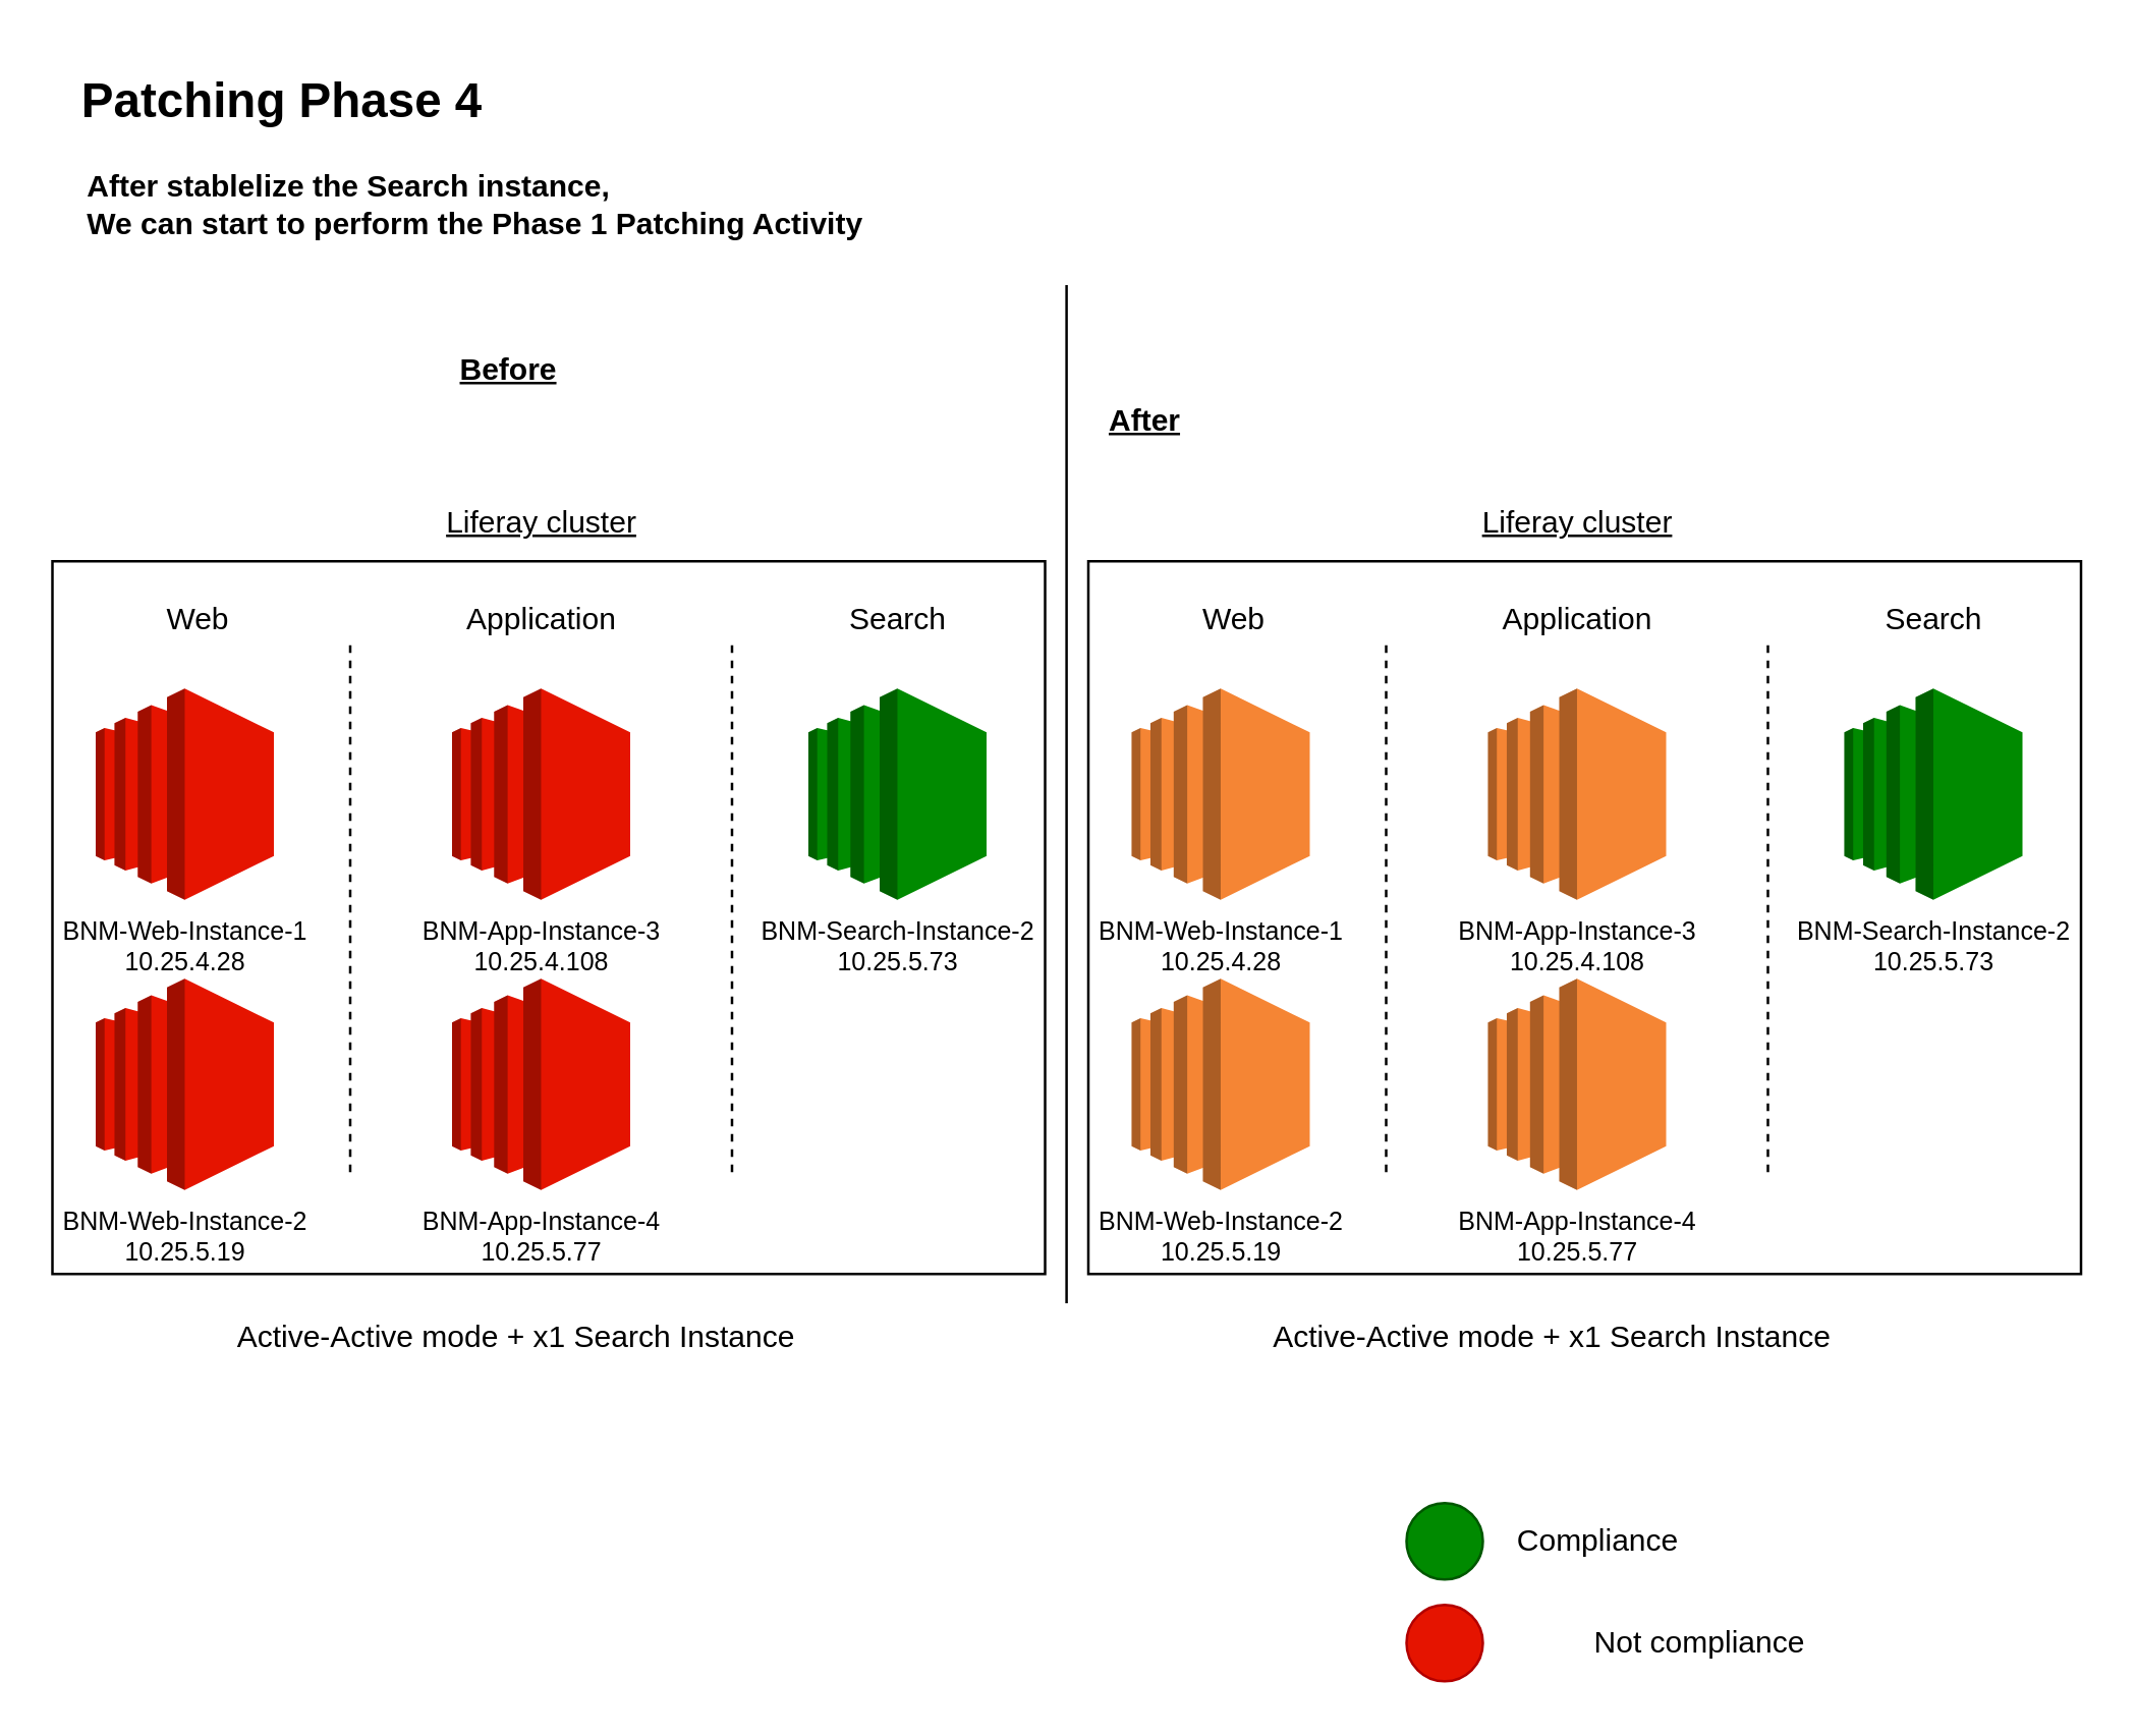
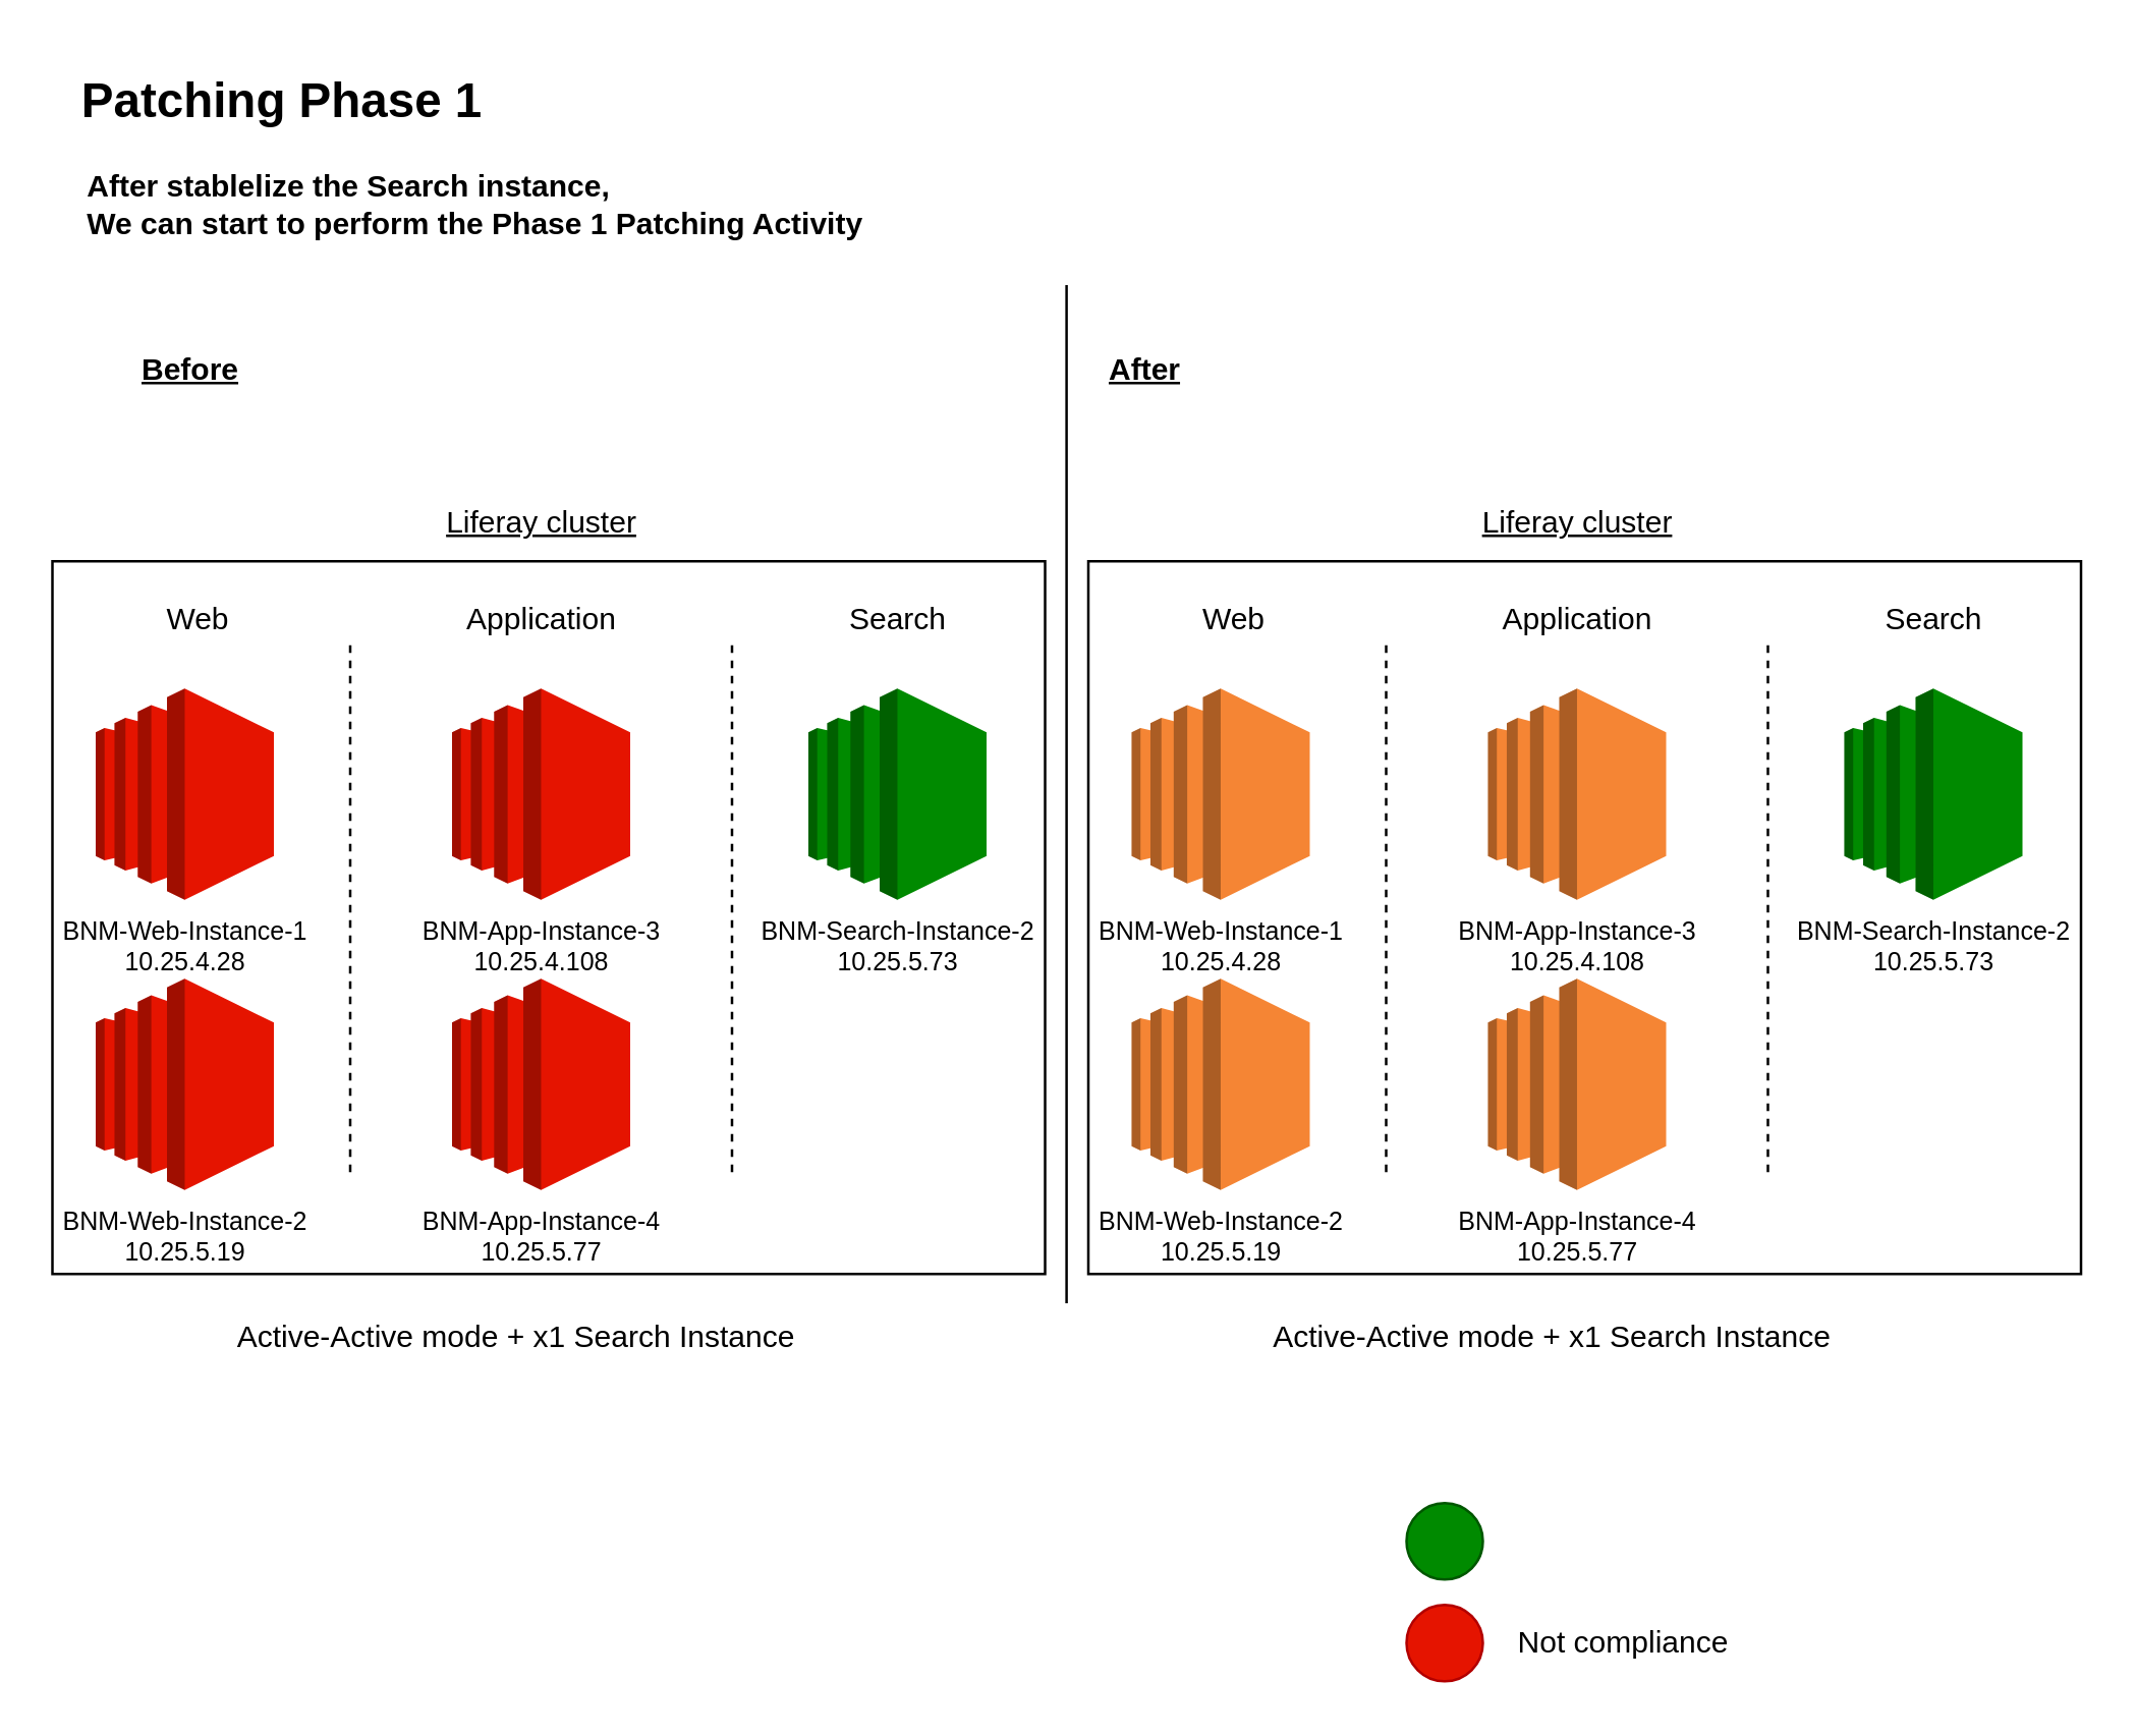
- <mxCell id="30" value="Patching Phase 4" style="text;html=1;align=center;verticalAlign=middle;resizable=0;points=[];autosize=1;strokeColor=none;fillColor=none;fontStyle=1;fontSize=19;" vertex="1" parent="1"><mxGeometry x="20" y="20" width="180" height="40" as="geometry" /></mxCell>
+ <mxCell id="30" value="Patching Phase 1" style="text;html=1;align=center;verticalAlign=middle;resizable=0;points=[];autosize=1;strokeColor=none;fillColor=none;fontStyle=1;fontSize=19;" vertex="1" parent="1"><mxGeometry x="20" y="20" width="180" height="40" as="geometry" /></mxCell>
- <mxCell id="2" value="Before" style="text;html=1;align=center;verticalAlign=middle;resizable=0;points=[];autosize=1;strokeColor=none;fillColor=none;fontStyle=5" vertex="1" parent="1"><mxGeometry x="169" y="130" width="60" height="30" as="geometry" /></mxCell>
+ <mxCell id="2" value="Before" style="text;html=1;align=center;verticalAlign=middle;resizable=0;points=[];autosize=1;strokeColor=none;fillColor=none;fontStyle=5" vertex="1" parent="1"><mxGeometry x="44" y="130" width="60" height="30" as="geometry" /></mxCell>
- <mxCell id="4" value="After" style="text;html=1;align=center;verticalAlign=middle;resizable=0;points=[];autosize=1;strokeColor=none;fillColor=none;fontStyle=5" vertex="1" parent="1"><mxGeometry x="424" y="150" width="50" height="30" as="geometry" /></mxCell>
+ <mxCell id="4" value="After" style="text;html=1;align=center;verticalAlign=middle;resizable=0;points=[];autosize=1;strokeColor=none;fillColor=none;fontStyle=5" vertex="1" parent="1"><mxGeometry x="424" y="130" width="50" height="30" as="geometry" /></mxCell>
- <mxCell id="35" value="Compliance" style="text;html=1;align=center;verticalAlign=middle;resizable=0;points=[];autosize=1;strokeColor=none;fillColor=none;" vertex="1" parent="1"><mxGeometry x="582" y="590" width="90" height="30" as="geometry" /></mxCell>
- <mxCell id="36" value="Not compliance" style="text;html=1;align=center;verticalAlign=middle;resizable=0;points=[];autosize=1;strokeColor=none;fillColor=none;" vertex="1" parent="1"><mxGeometry x="612" y="630" width="110" height="30" as="geometry" /></mxCell>
+ <mxCell id="36" value="Not compliance" style="text;html=1;align=center;verticalAlign=middle;resizable=0;points=[];autosize=1;strokeColor=none;fillColor=none;" vertex="1" parent="1"><mxGeometry x="582" y="630" width="110" height="30" as="geometry" /></mxCell>
